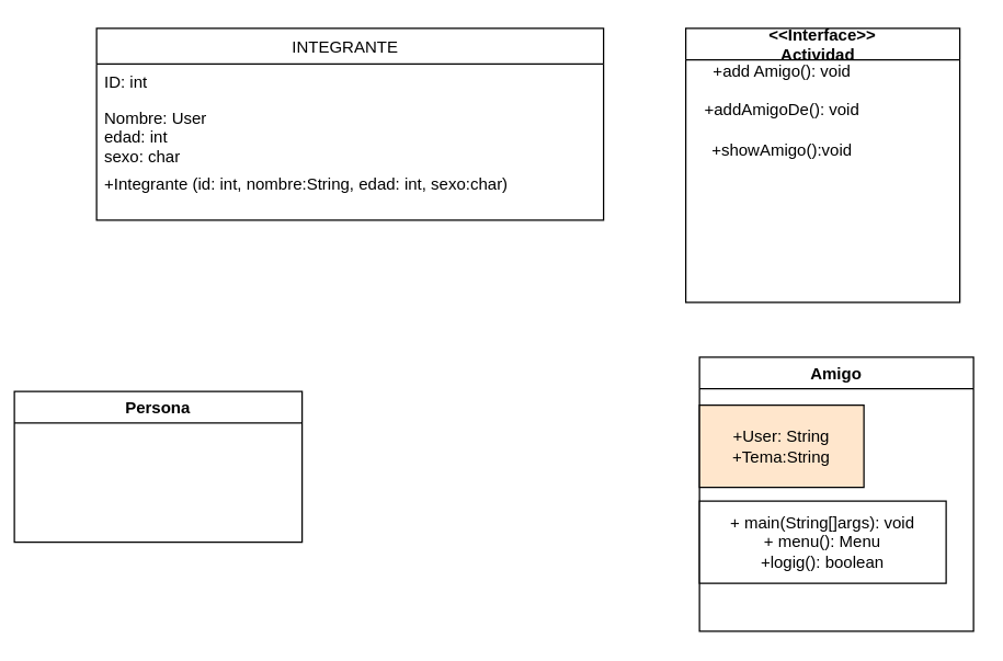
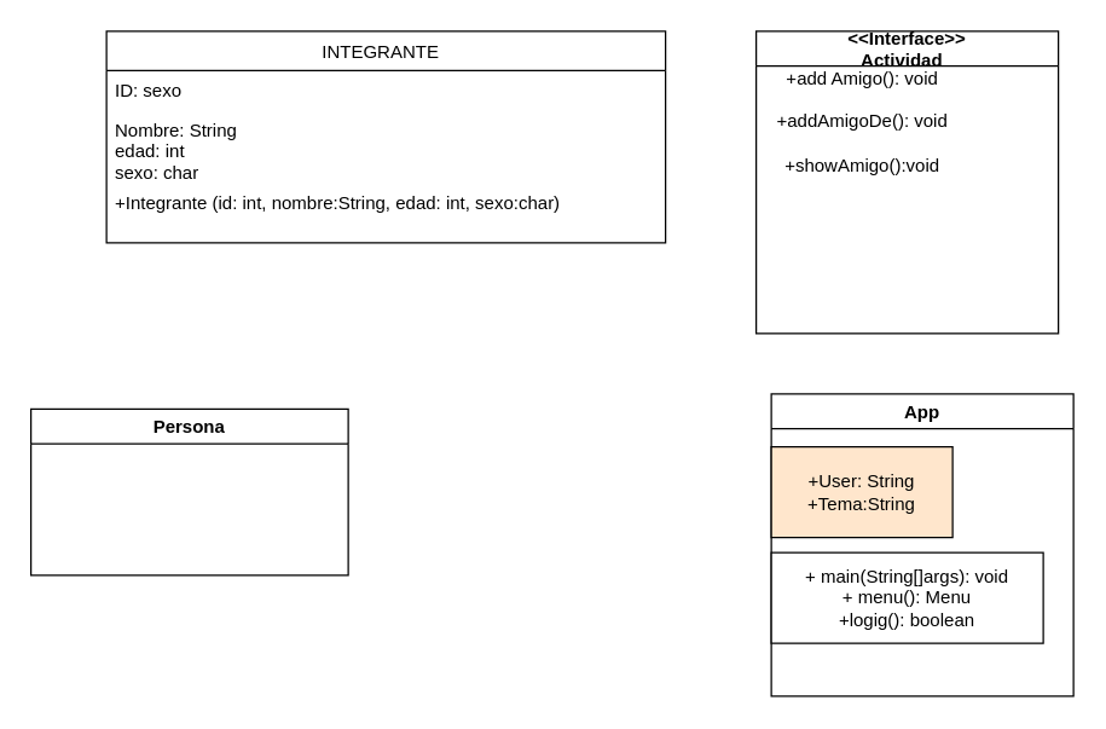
- <mxCell id="3" value="ID: int" style="text;strokeColor=none;fillColor=none;align=left;verticalAlign=top;spacingLeft=4;spacingRight=4;overflow=hidden;rotatable=0;points=[[0,0.5],[1,0.5]];portConstraint=eastwest;" vertex="1" parent="2"><mxGeometry y="26" width="370" height="26" as="geometry" /></mxCell>
+ <mxCell id="3" value="ID: sexo" style="text;strokeColor=none;fillColor=none;align=left;verticalAlign=top;spacingLeft=4;spacingRight=4;overflow=hidden;rotatable=0;points=[[0,0.5],[1,0.5]];portConstraint=eastwest;" vertex="1" parent="2"><mxGeometry y="26" width="370" height="26" as="geometry" /></mxCell>
- <mxCell id="4" value="Nombre: User&#10;edad: int&#10;sexo: char&#10;&#10;&#10;    " style="text;strokeColor=none;fillColor=none;align=left;verticalAlign=top;spacingLeft=4;spacingRight=4;overflow=hidden;rotatable=0;points=[[0,0.5],[1,0.5]];portConstraint=eastwest;" vertex="1" parent="2"><mxGeometry y="52" width="370" height="48" as="geometry" /></mxCell>
+ <mxCell id="4" value="Nombre: String&#10;edad: int&#10;sexo: char&#10;&#10;&#10;    " style="text;strokeColor=none;fillColor=none;align=left;verticalAlign=top;spacingLeft=4;spacingRight=4;overflow=hidden;rotatable=0;points=[[0,0.5],[1,0.5]];portConstraint=eastwest;" vertex="1" parent="2"><mxGeometry y="52" width="370" height="48" as="geometry" /></mxCell>
- <mxCell id="9" value="Amigo" style="swimlane;" vertex="1" parent="1"><mxGeometry x="510" y="260" width="200" height="200" as="geometry" /></mxCell>
+ <mxCell id="9" value="App" style="swimlane;" vertex="1" parent="1"><mxGeometry x="510" y="260" width="200" height="200" as="geometry" /></mxCell>
- <mxCell id="6" value="Persona" style="swimlane;" vertex="1" parent="1"><mxGeometry x="10" y="285" width="210" height="110" as="geometry" /></mxCell>
+ <mxCell id="6" value="Persona" style="swimlane;" vertex="1" parent="1"><mxGeometry x="20" y="270" width="210" height="110" as="geometry" /></mxCell>
